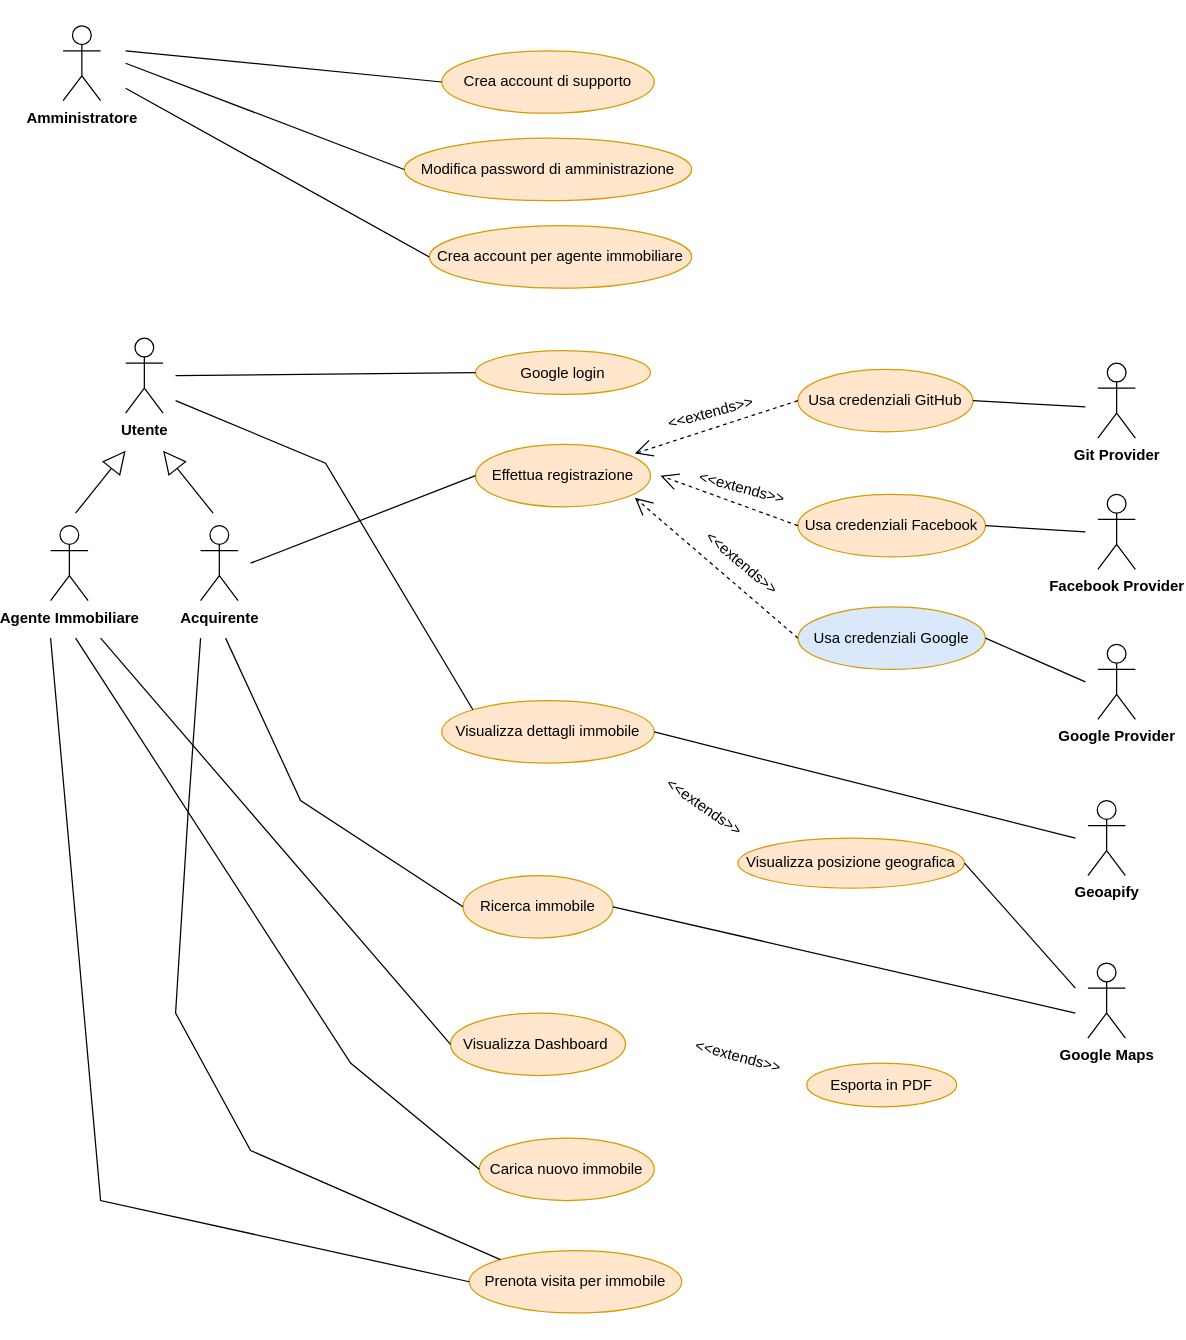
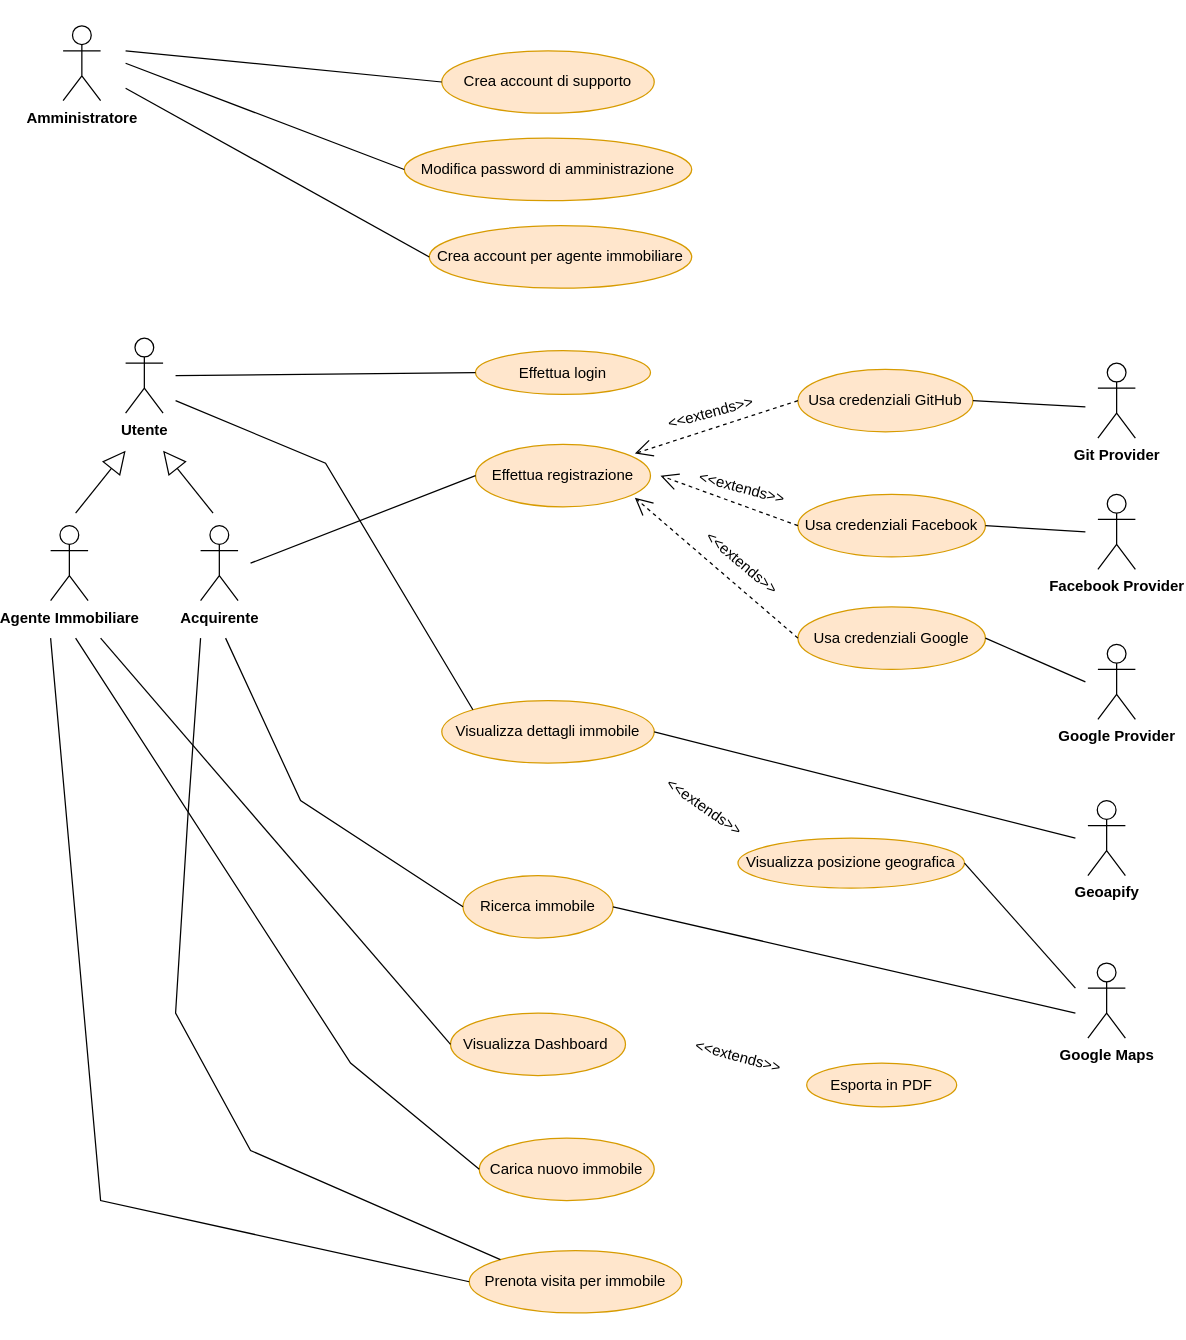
- <mxCell id="15" value="Google login" style="ellipse;whiteSpace=wrap;html=1;fillColor=#ffe6cc;strokeColor=#d79b00;" vertex="1" parent="1"><mxGeometry x="360" y="280" width="140" height="35" as="geometry" /></mxCell>
+ <mxCell id="15" value="Effettua login" style="ellipse;whiteSpace=wrap;html=1;fillColor=#ffe6cc;strokeColor=#d79b00;" vertex="1" parent="1"><mxGeometry x="360" y="280" width="140" height="35" as="geometry" /></mxCell>
- <mxCell id="20" value="Usa credenziali Google" style="ellipse;whiteSpace=wrap;html=1;fillColor=#dae8fc;strokeColor=#d79b00;" vertex="1" parent="1"><mxGeometry x="618" y="485" width="150" height="50" as="geometry" /></mxCell>
+ <mxCell id="20" value="Usa credenziali Google" style="ellipse;whiteSpace=wrap;html=1;fillColor=#ffe6cc;strokeColor=#d79b00;" vertex="1" parent="1"><mxGeometry x="618" y="485" width="150" height="50" as="geometry" /></mxCell>
